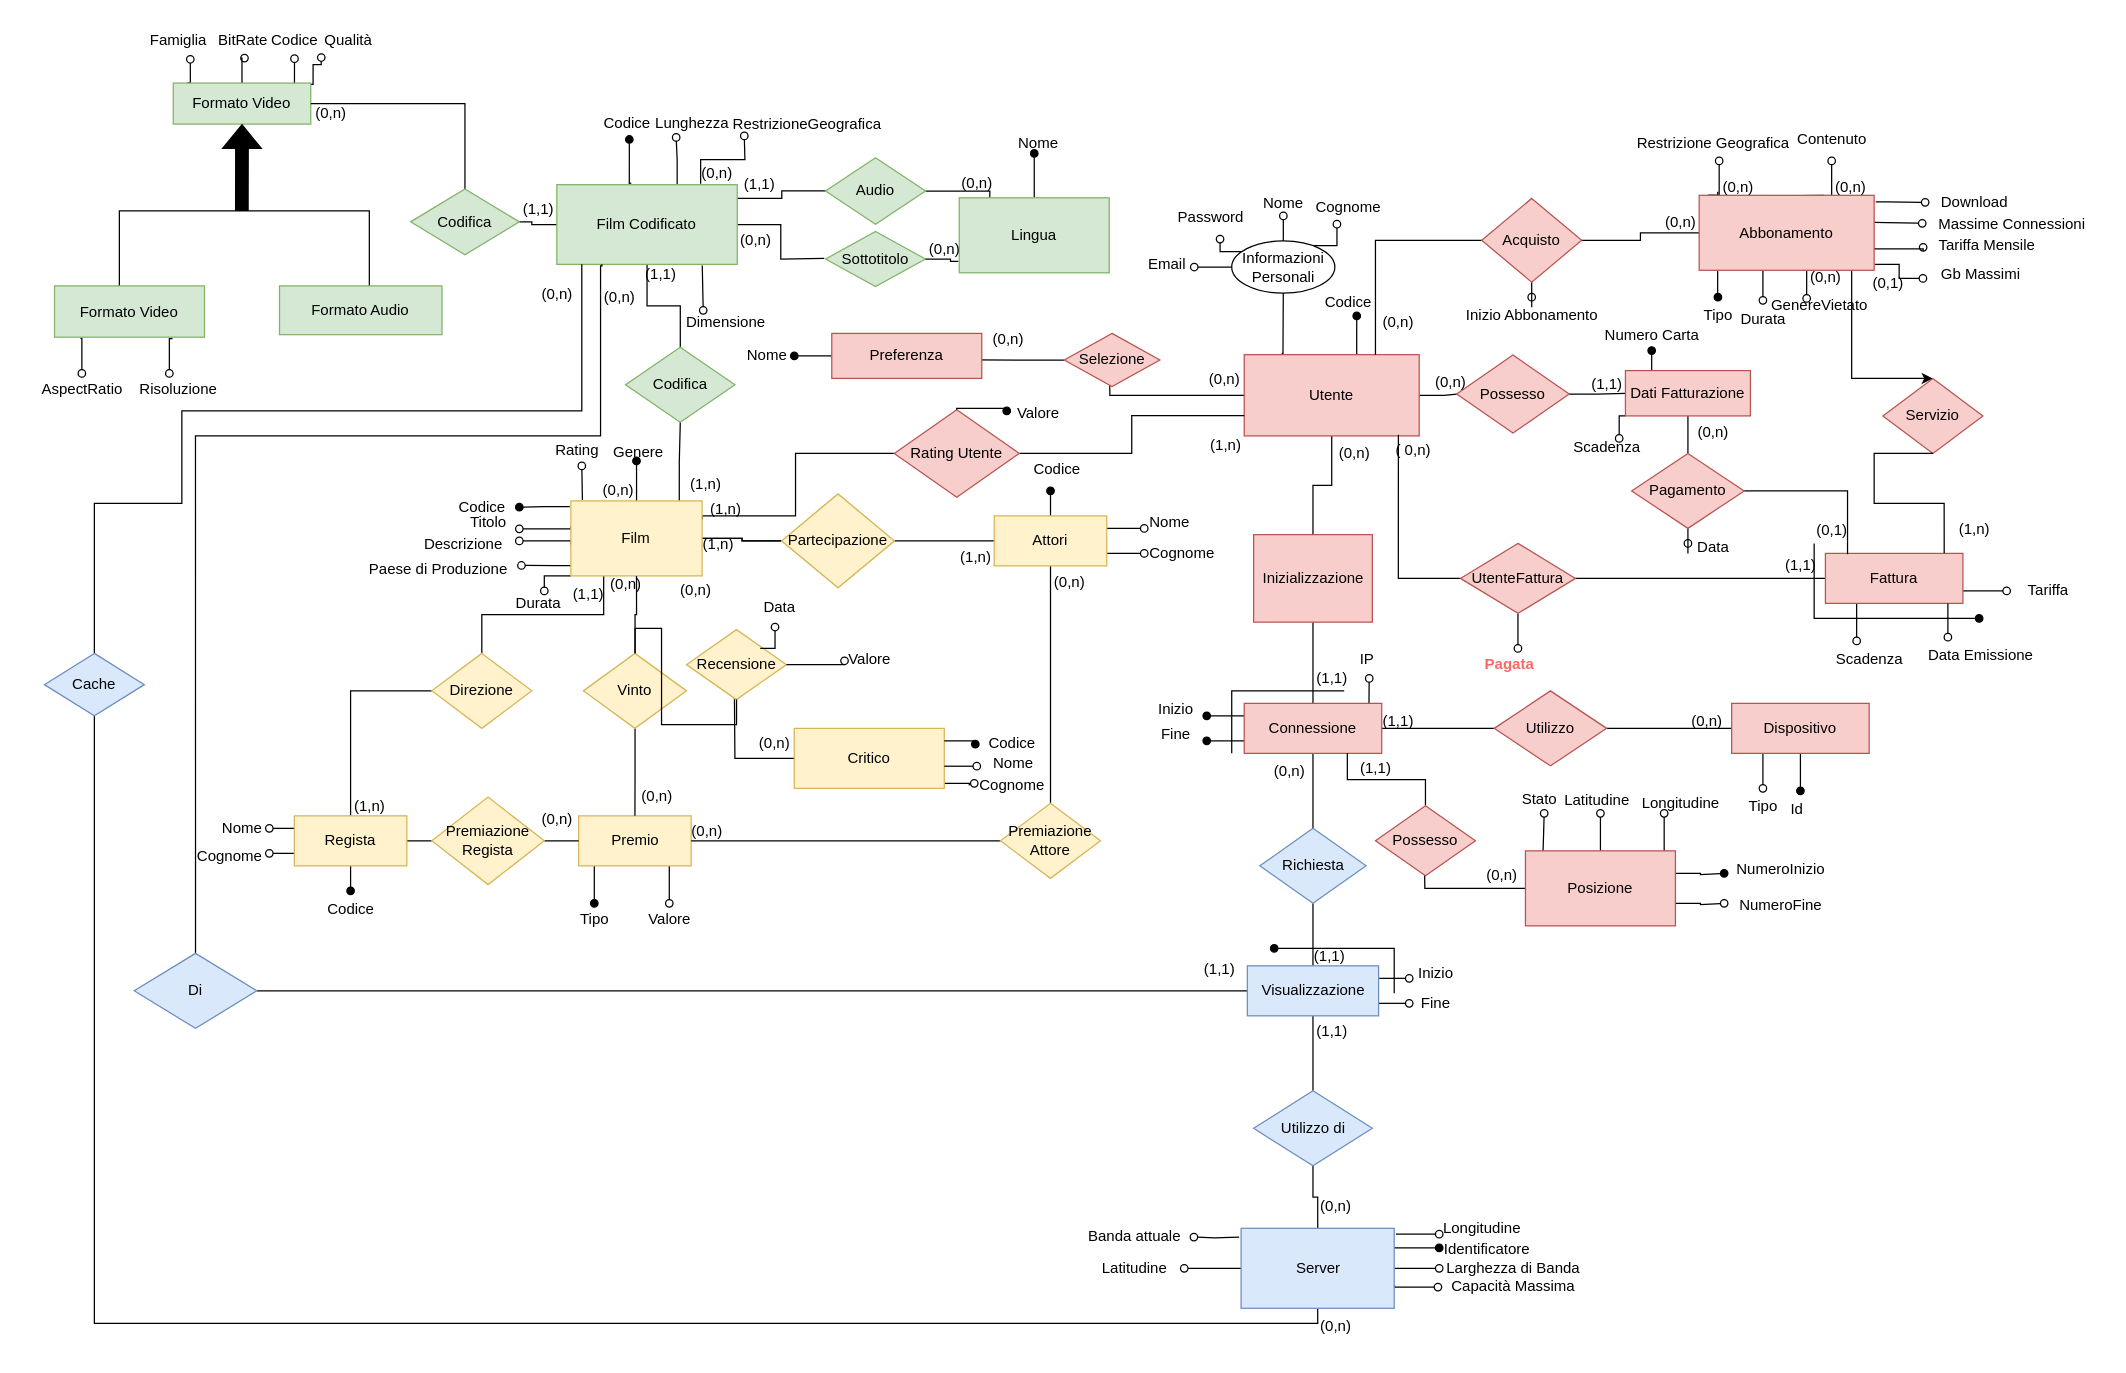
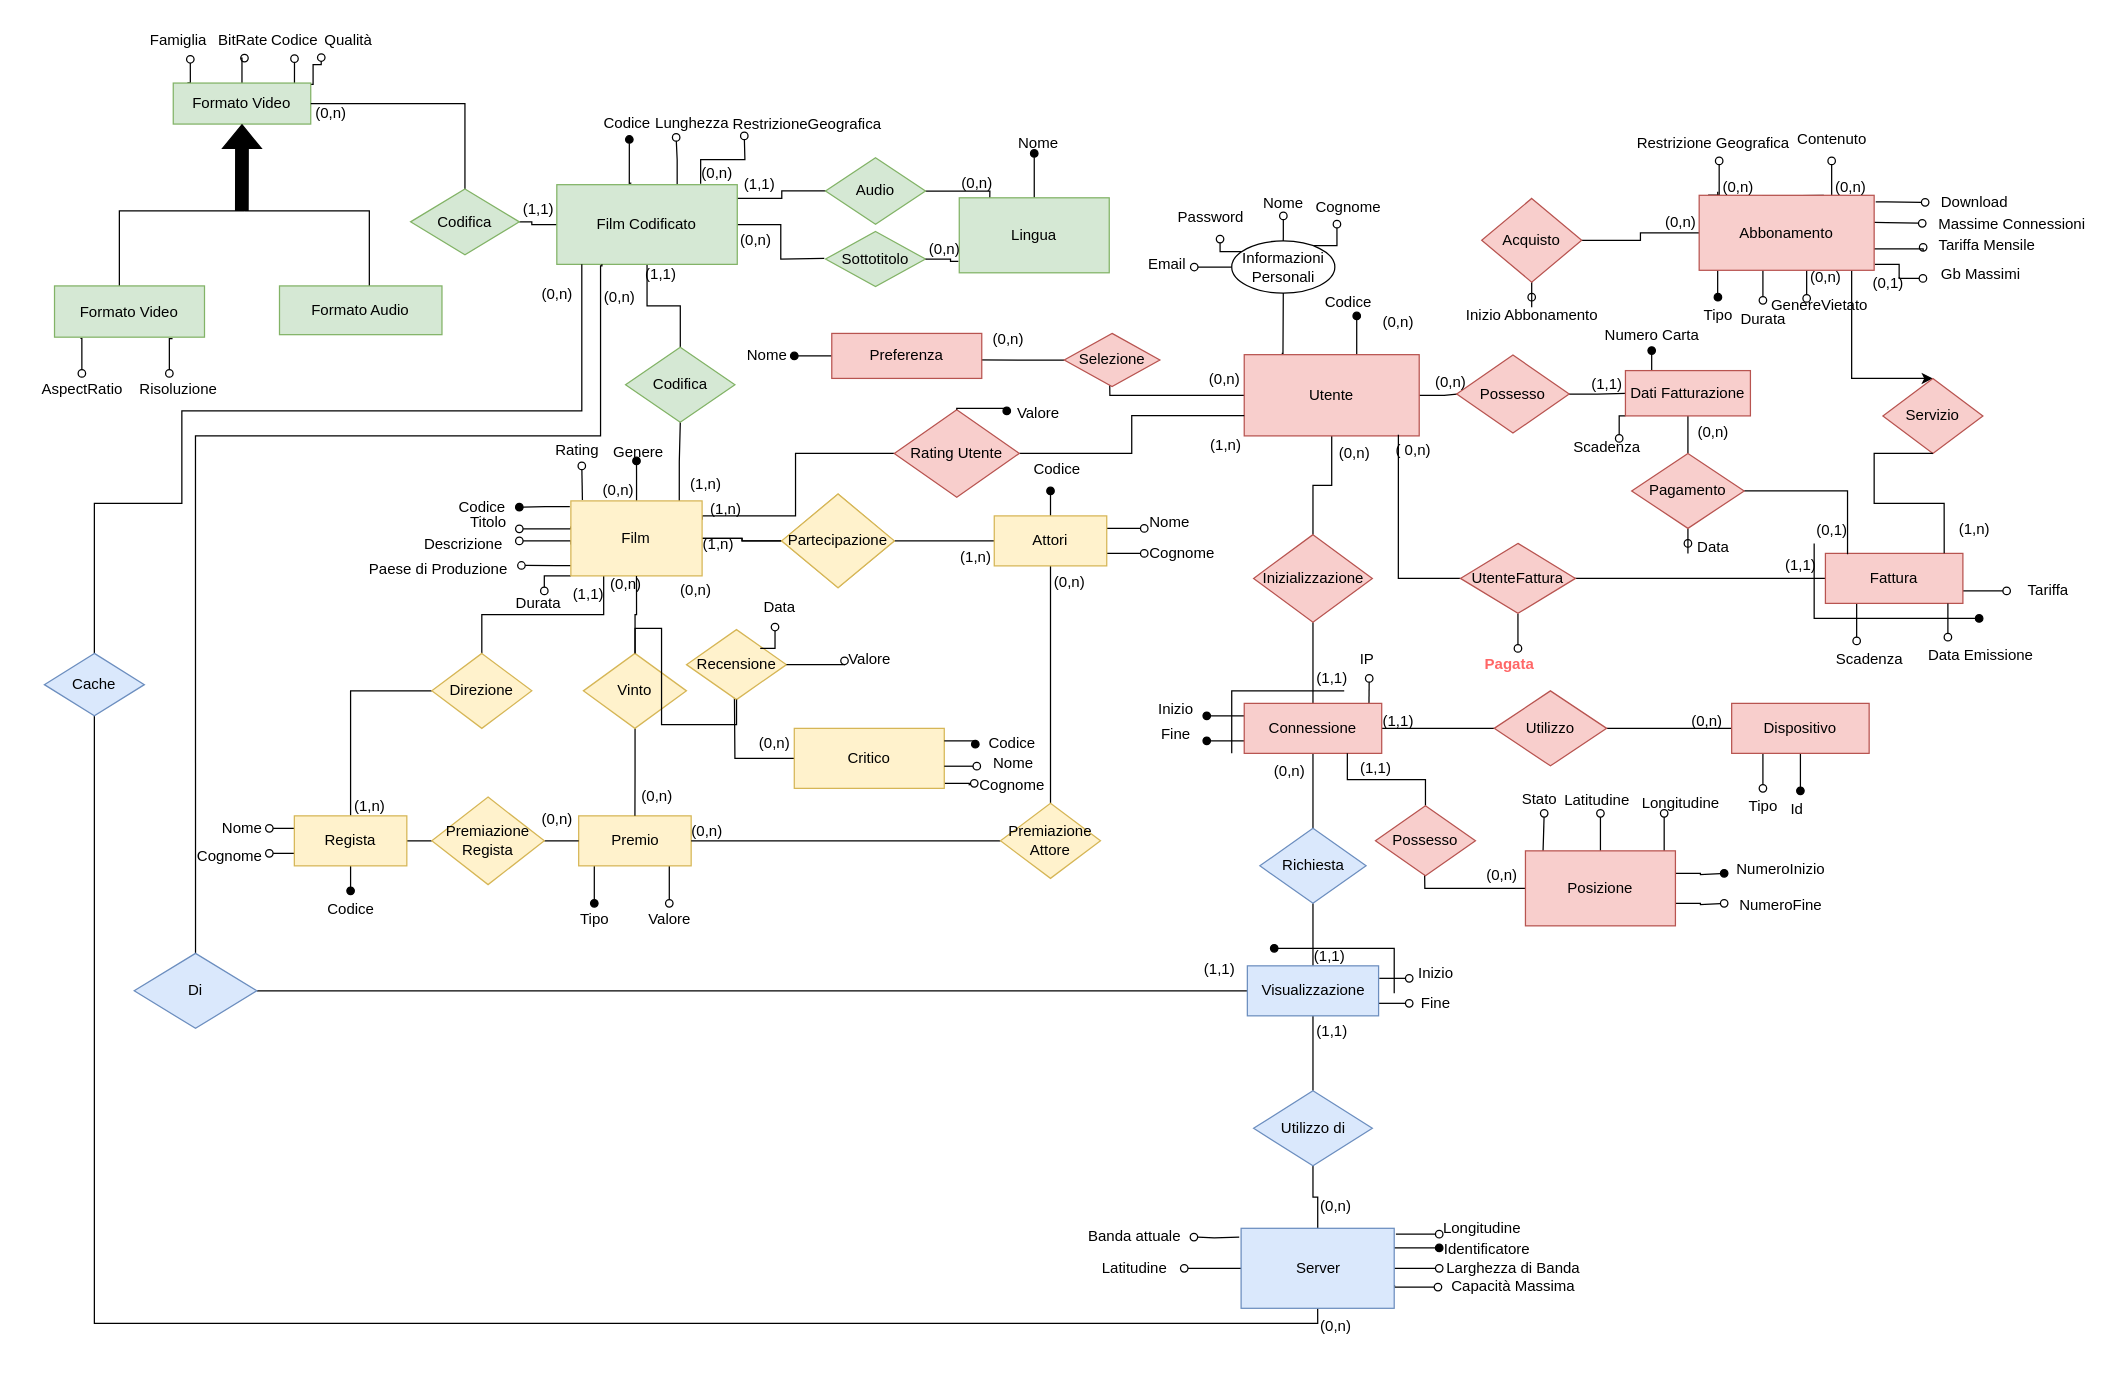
- <mxCell id="77" style="edgeStyle=orthogonalEdgeStyle;rounded=0;orthogonalLoop=1;jettySize=auto;html=1;entryX=0.75;entryY=0;entryDx=0;entryDy=0;endArrow=none;endFill=0;" edge="1" parent="1" source="79" target="62"><mxGeometry relative="1" as="geometry" /></mxCell>
- <mxCell id="44" style="edgeStyle=orthogonalEdgeStyle;rounded=0;orthogonalLoop=1;jettySize=auto;html=1;exitX=0.806;exitY=1.014;exitDx=0;exitDy=0;exitPerimeter=0;endArrow=oval;endFill=0;entryX=0.314;entryY=0.104;entryDx=0;entryDy=0;entryPerimeter=0;" edge="1" parent="1" source="49" target="226"><mxGeometry relative="1" as="geometry"><mxPoint x="635" y="158" as="targetPoint" /></mxGeometry></mxCell>
- <mxCell id="226" value="Dimensione" style="text;html=1;align=center;verticalAlign=middle;resizable=0;points=[];autosize=1;strokeColor=none;fillColor=none;" vertex="1" parent="1"><mxGeometry x="532" y="245" width="96" height="24" as="geometry" /></mxCell>
- <mxCell id="93" value="Inizializzazione" style="whiteSpace=wrap;html=1;fillColor=#f8cecc;strokeColor=#b85450;rounded=0;" vertex="1" parent="1"><mxGeometry x="1002.5" y="427" width="95" height="70" as="geometry" /></mxCell>
+ <mxCell id="93" value="Inizializzazione" style="rhombus;whiteSpace=wrap;html=1;fillColor=#f8cecc;strokeColor=#b85450;rounded=0;" vertex="1" parent="1"><mxGeometry x="1002.5" y="427" width="95" height="70" as="geometry" /></mxCell>
